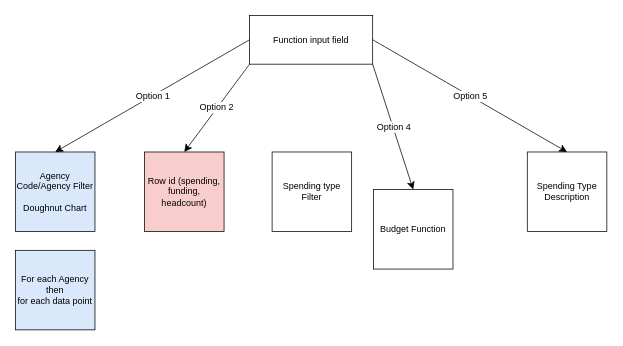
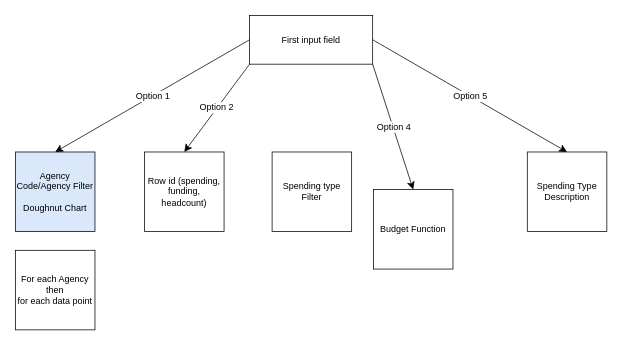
- <mxCell id="2" value="Function input field" style="rounded=0;whiteSpace=wrap;html=1;" vertex="1" parent="1"><mxGeometry x="332" y="20" width="164" height="65" as="geometry" /></mxCell>
+ <mxCell id="2" value="First input field" style="rounded=0;whiteSpace=wrap;html=1;" vertex="1" parent="1"><mxGeometry x="332" y="20" width="164" height="65" as="geometry" /></mxCell>
- <mxCell id="4" value="Row id (spending, funding, headcount)" style="whiteSpace=wrap;html=1;aspect=fixed;fillColor=#f8cecc;" vertex="1" parent="1"><mxGeometry x="192" y="202" width="106" height="106" as="geometry" /></mxCell>
+ <mxCell id="4" value="Row id (spending, funding, headcount)" style="whiteSpace=wrap;html=1;aspect=fixed;" vertex="1" parent="1"><mxGeometry x="192" y="202" width="106" height="106" as="geometry" /></mxCell>
- <mxCell id="16" value="&lt;div&gt;For each Agency &lt;br&gt;&lt;/div&gt;&lt;div&gt;then&lt;/div&gt;&lt;div&gt;for each data point&lt;br&gt;&lt;/div&gt;" style="whiteSpace=wrap;html=1;aspect=fixed;fillColor=#dae8fc;" vertex="1" parent="1"><mxGeometry x="20" y="333" width="106" height="106" as="geometry" /></mxCell>
+ <mxCell id="16" value="&lt;div&gt;For each Agency &lt;br&gt;&lt;/div&gt;&lt;div&gt;then&lt;/div&gt;&lt;div&gt;for each data point&lt;br&gt;&lt;/div&gt;" style="whiteSpace=wrap;html=1;aspect=fixed;" vertex="1" parent="1"><mxGeometry x="20" y="333" width="106" height="106" as="geometry" /></mxCell>
